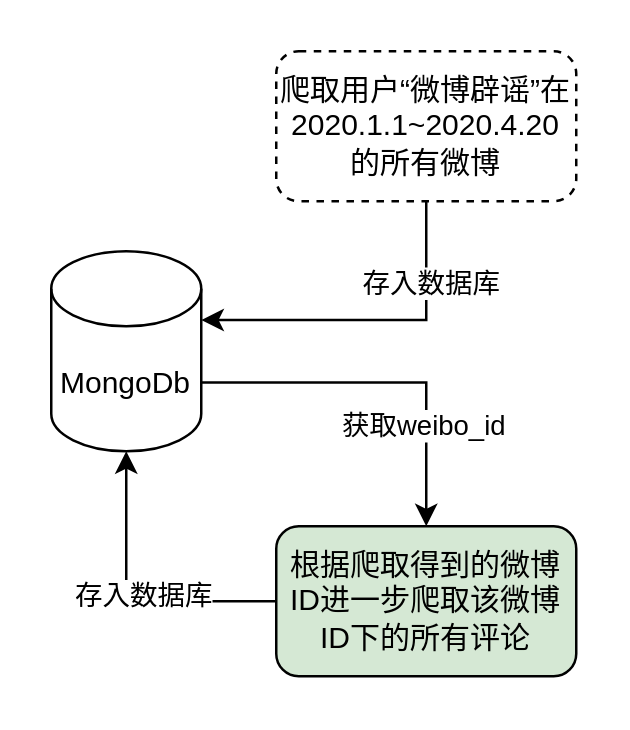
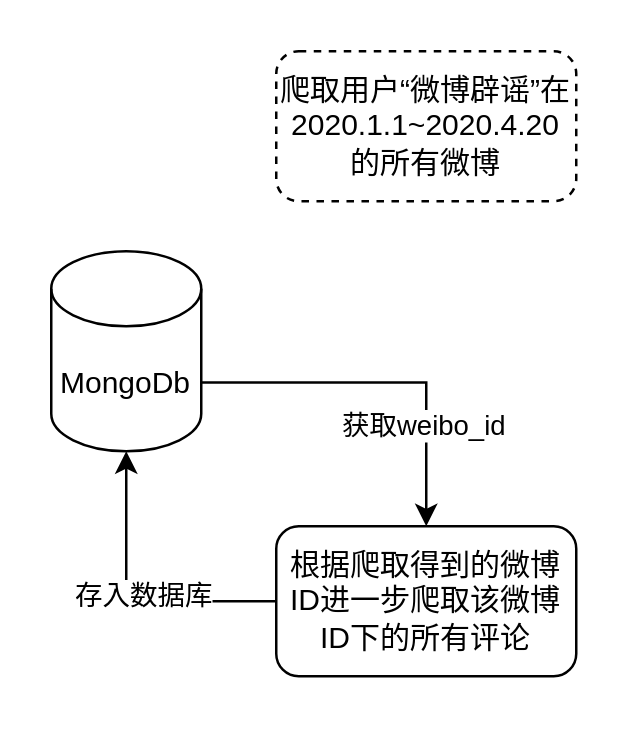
- <mxCell id="2" style="edgeStyle=orthogonalEdgeStyle;rounded=0;orthogonalLoop=1;jettySize=auto;html=1;exitX=0.5;exitY=1;exitDx=0;exitDy=0;entryX=1;entryY=0;entryDx=0;entryDy=27.5;entryPerimeter=0;" edge="1" parent="1" source="4" target="10"><mxGeometry relative="1" as="geometry" /></mxCell>
- <mxCell id="3" value="存入数据库" style="edgeLabel;html=1;align=center;verticalAlign=middle;resizable=0;points=[];" vertex="1" connectable="0" parent="2"><mxGeometry x="-0.537" y="1" relative="1" as="geometry"><mxPoint as="offset" /></mxGeometry></mxCell>
- <mxCell id="7" value="根据爬取得到的微博ID进一步爬取该微博ID下的所有评论" style="rounded=1;whiteSpace=wrap;html=1;fillColor=#d5e8d4;" vertex="1" parent="1"><mxGeometry x="110" y="210" width="120" height="60" as="geometry" /></mxCell>
+ <mxCell id="7" value="根据爬取得到的微博ID进一步爬取该微博ID下的所有评论" style="rounded=1;whiteSpace=wrap;html=1;" vertex="1" parent="1"><mxGeometry x="110" y="210" width="120" height="60" as="geometry" /></mxCell>
